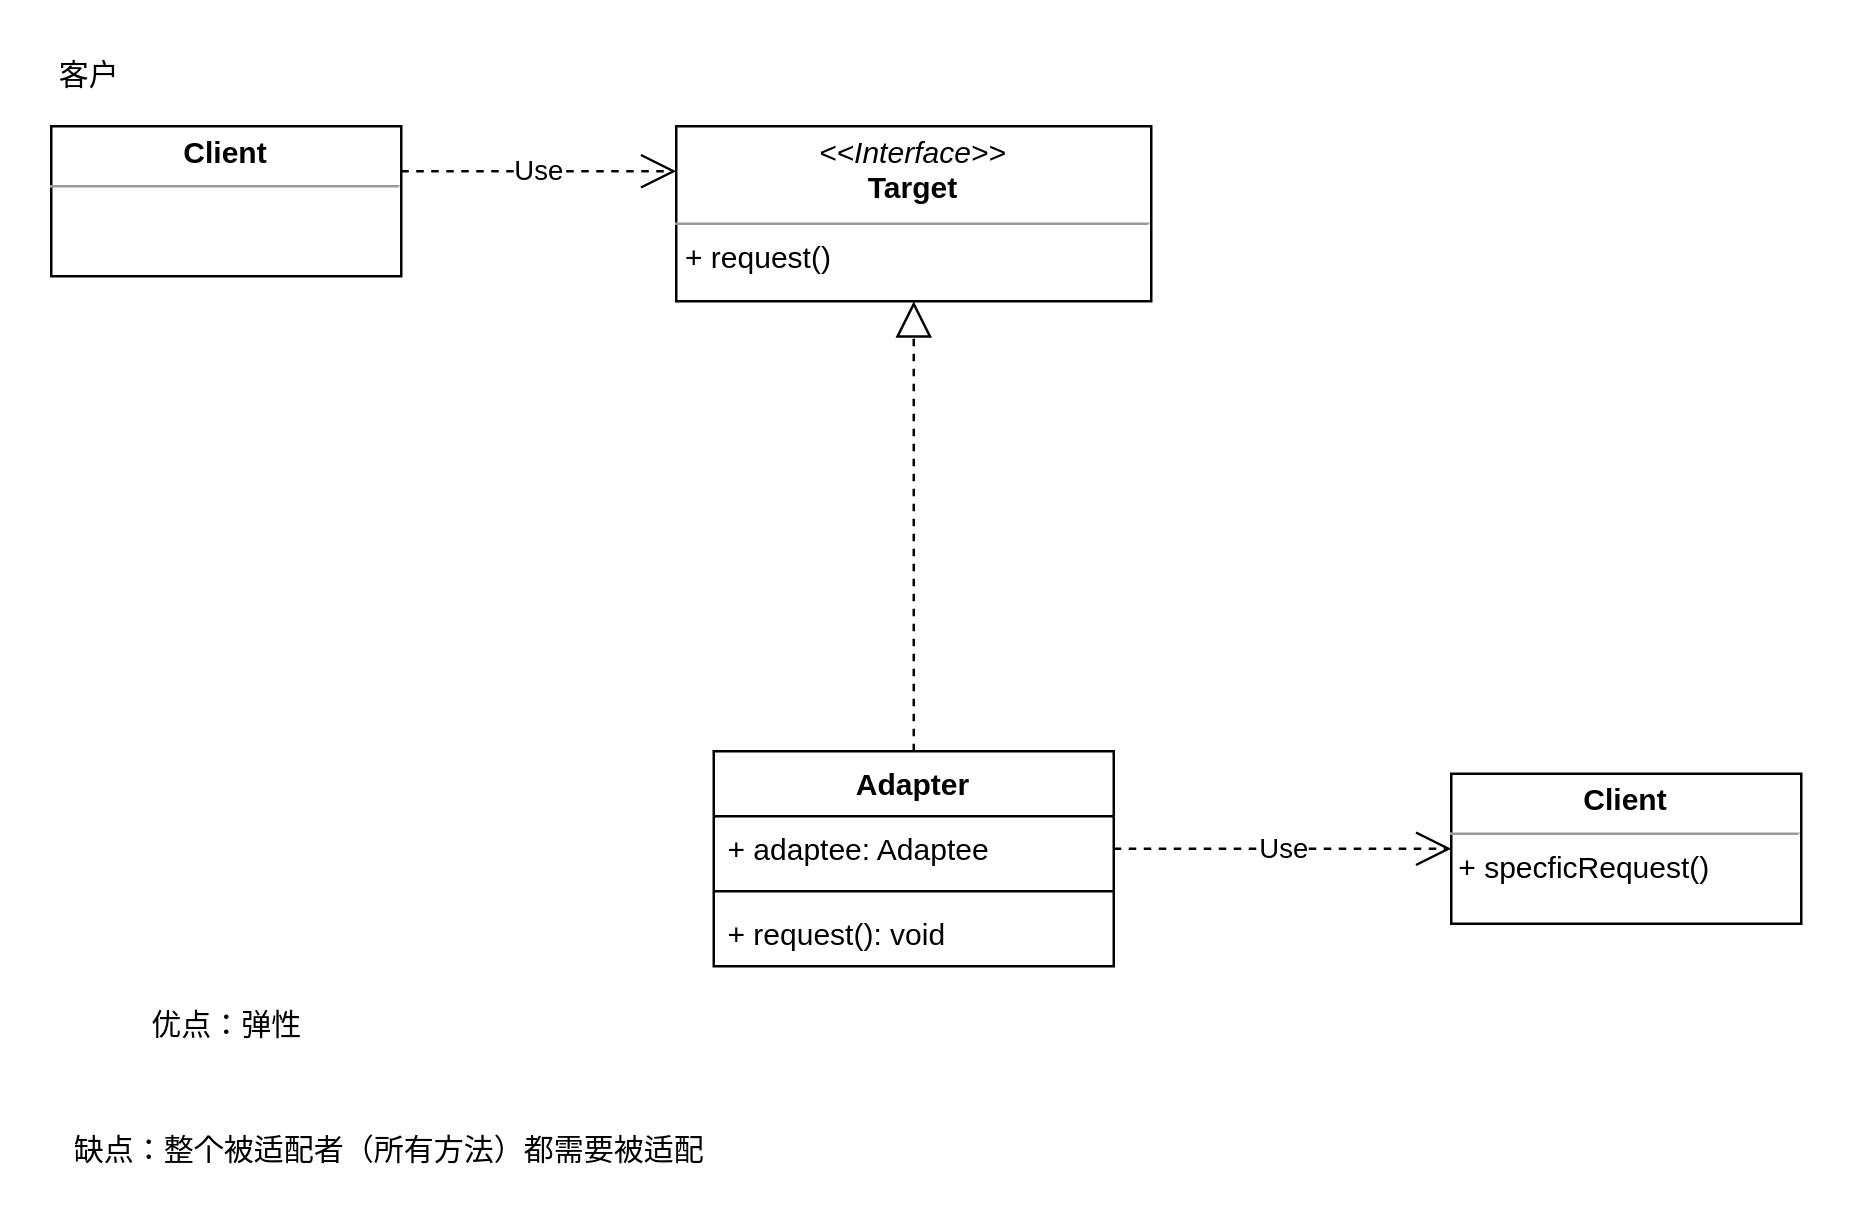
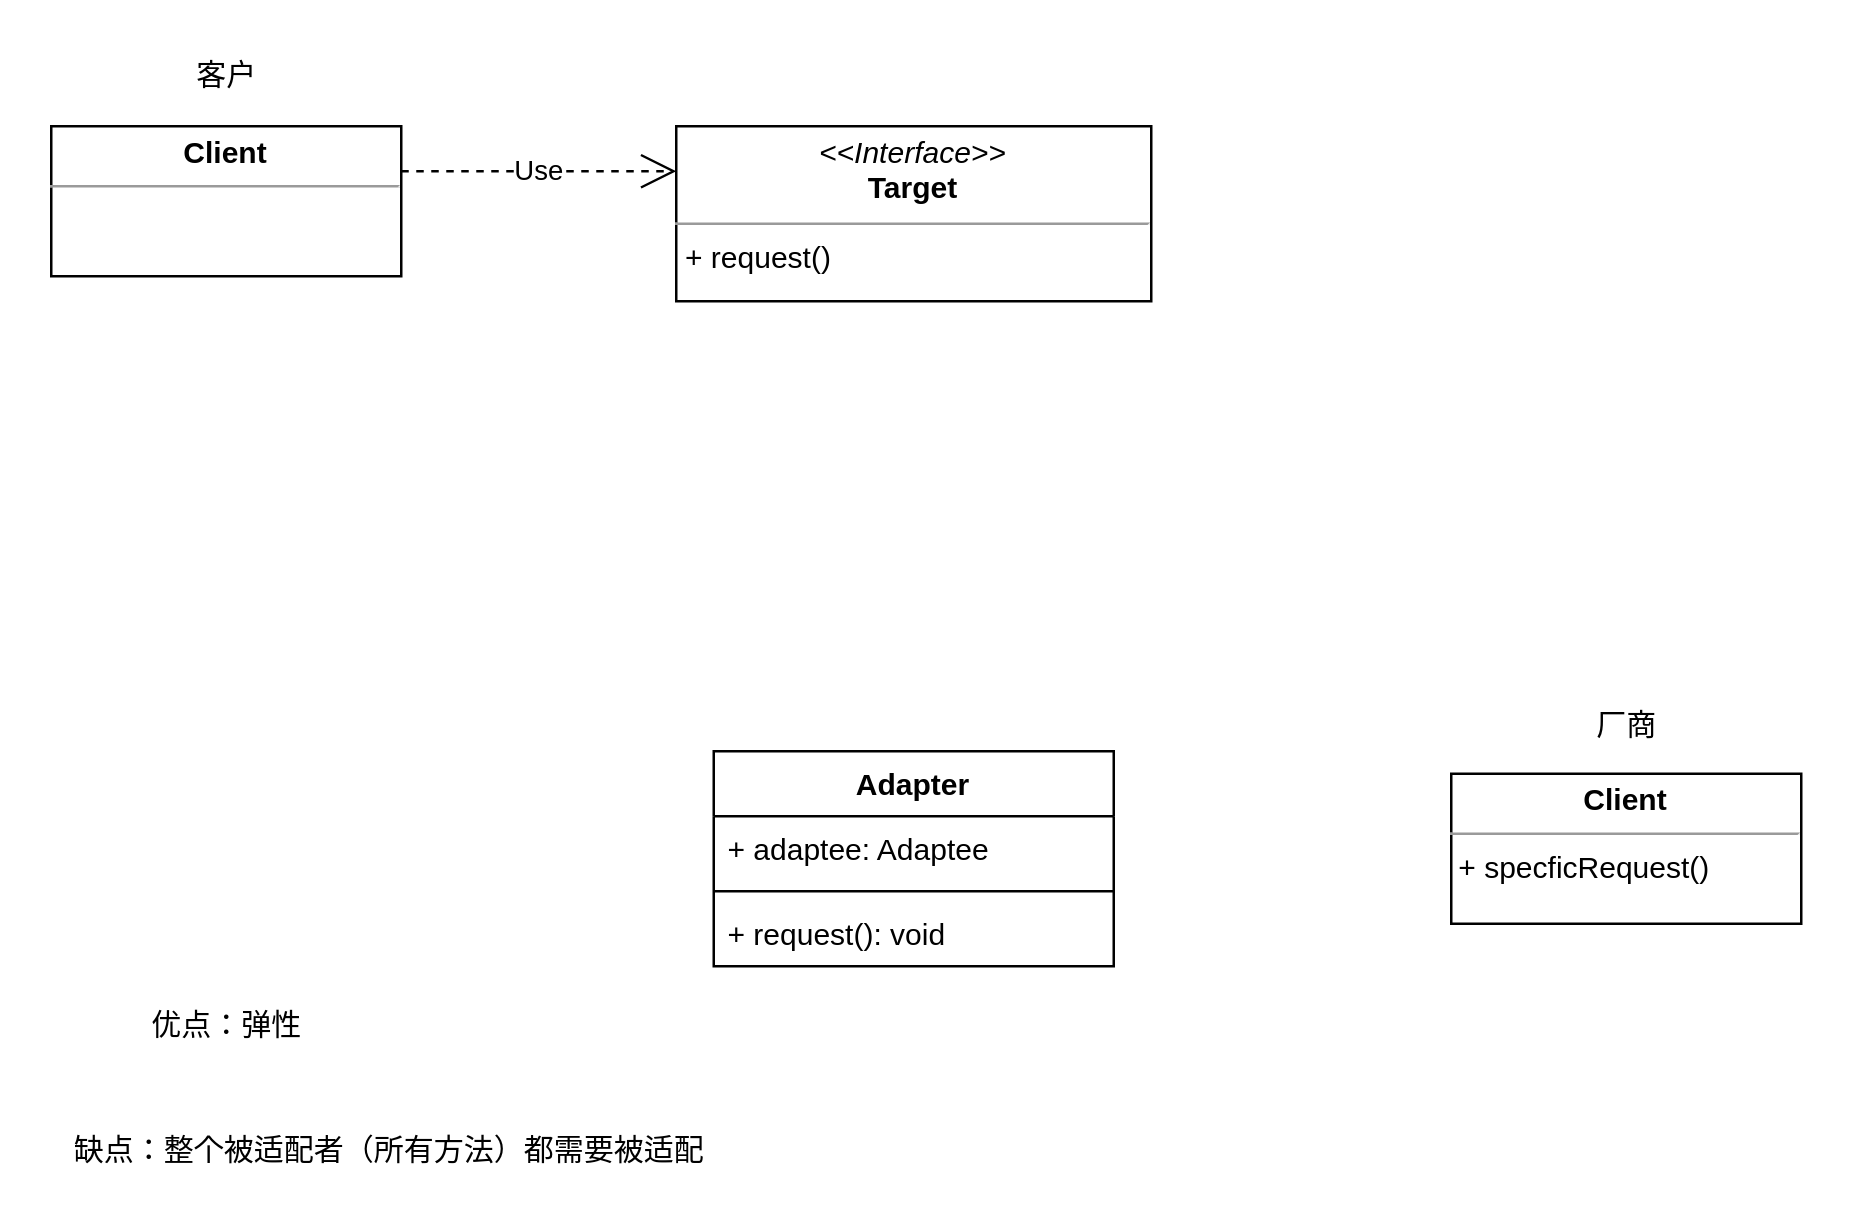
- <mxCell id="5" value="客户" style="text;html=1;align=center;verticalAlign=middle;resizable=0;points=[];autosize=1;strokeColor=none;fillColor=none;" parent="1" vertex="1"><mxGeometry x="15" y="20" width="40" height="20" as="geometry" /></mxCell>
+ <mxCell id="5" value="客户" style="text;html=1;align=center;verticalAlign=middle;resizable=0;points=[];autosize=1;strokeColor=none;fillColor=none;" parent="1" vertex="1"><mxGeometry x="70" y="20" width="40" height="20" as="geometry" /></mxCell>
- <mxCell id="7" value="" style="endArrow=block;dashed=1;endFill=0;endSize=12;html=1;exitX=0.5;exitY=0;exitDx=0;exitDy=0;entryX=0.5;entryY=1;entryDx=0;entryDy=0;" parent="1" source="12" target="6" edge="1"><mxGeometry width="160" relative="1" as="geometry"><mxPoint x="365" y="290" as="sourcePoint" /><mxPoint x="450" y="200" as="targetPoint" /></mxGeometry></mxCell>
+ <mxCell id="4" value="厂商" style="text;html=1;align=center;verticalAlign=middle;resizable=0;points=[];autosize=1;strokeColor=none;fillColor=none;" parent="1" vertex="1"><mxGeometry x="630" y="280" width="40" height="20" as="geometry" /></mxCell>
- <mxCell id="9" value="Use" style="endArrow=open;endSize=12;dashed=1;html=1;entryX=0;entryY=0.5;entryDx=0;entryDy=0;exitX=1;exitY=0.5;exitDx=0;exitDy=0;" parent="1" source="13" target="3" edge="1"><mxGeometry width="160" relative="1" as="geometry"><mxPoint x="470" y="350" as="sourcePoint" /><mxPoint x="450" y="200" as="targetPoint" /></mxGeometry></mxCell>
